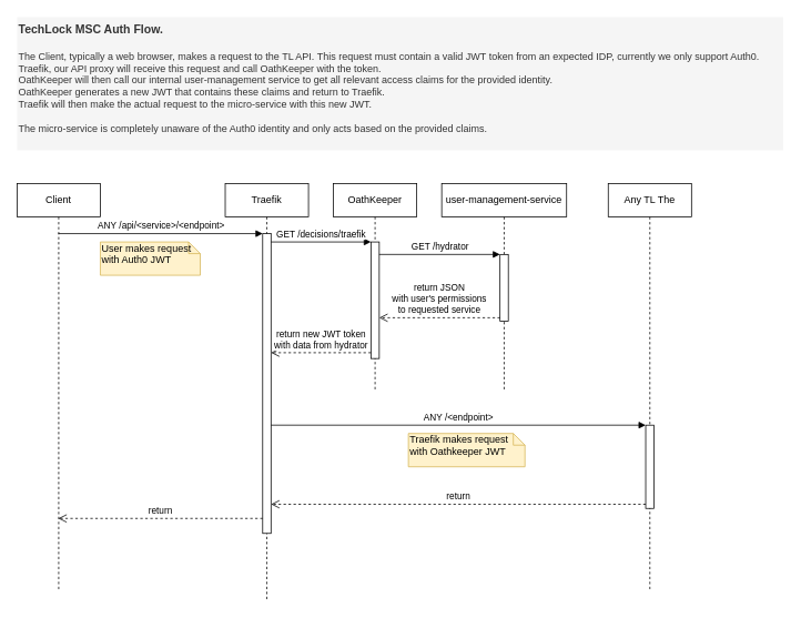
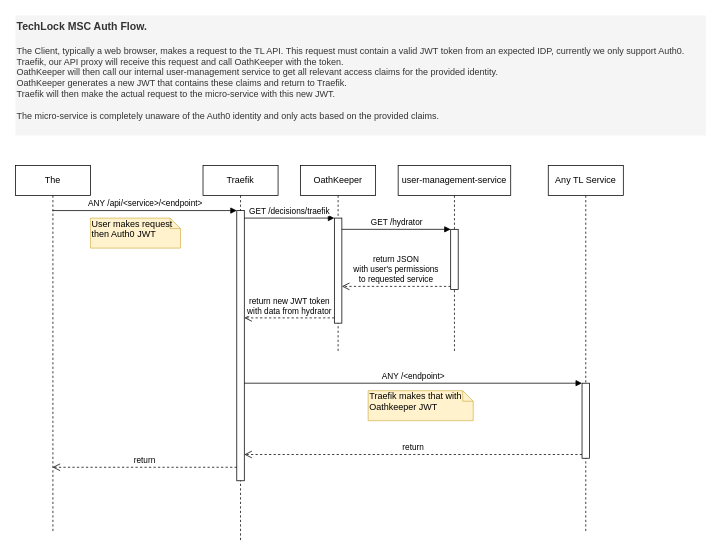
- <mxCell id="2" value="Client" style="shape=umlLifeline;perimeter=lifelinePerimeter;whiteSpace=wrap;html=1;container=1;collapsible=0;recursiveResize=0;outlineConnect=0;" vertex="1" parent="1"><mxGeometry x="20" y="220" width="100" height="490" as="geometry" /></mxCell>
+ <mxCell id="2" value="The" style="shape=umlLifeline;perimeter=lifelinePerimeter;whiteSpace=wrap;html=1;container=1;collapsible=0;recursiveResize=0;outlineConnect=0;" vertex="1" parent="1"><mxGeometry x="20" y="220" width="100" height="490" as="geometry" /></mxCell>
- <mxCell id="9" value="Any TL The" style="shape=umlLifeline;perimeter=lifelinePerimeter;whiteSpace=wrap;html=1;container=1;collapsible=0;recursiveResize=0;outlineConnect=0;" vertex="1" parent="1"><mxGeometry x="730" y="220" width="100" height="490" as="geometry" /></mxCell>
+ <mxCell id="9" value="Any TL Service" style="shape=umlLifeline;perimeter=lifelinePerimeter;whiteSpace=wrap;html=1;container=1;collapsible=0;recursiveResize=0;outlineConnect=0;" vertex="1" parent="1"><mxGeometry x="730" y="220" width="100" height="490" as="geometry" /></mxCell>
- <mxCell id="17" value="User makes request with Auth0 JWT" style="shape=note;whiteSpace=wrap;html=1;size=14;verticalAlign=top;align=left;spacingTop=-6;fillColor=#fff2cc;strokeColor=#d6b656;" vertex="1" parent="1"><mxGeometry x="120" y="290" width="120" height="40" as="geometry" /></mxCell>
+ <mxCell id="17" value="User makes request then Auth0 JWT" style="shape=note;whiteSpace=wrap;html=1;size=14;verticalAlign=top;align=left;spacingTop=-6;fillColor=#fff2cc;strokeColor=#d6b656;" vertex="1" parent="1"><mxGeometry x="120" y="290" width="120" height="40" as="geometry" /></mxCell>
- <mxCell id="18" value="Traefik makes request with Oathkeeper JWT" style="shape=note;whiteSpace=wrap;html=1;size=14;verticalAlign=top;align=left;spacingTop=-6;fillColor=#fff2cc;strokeColor=#d6b656;" vertex="1" parent="1"><mxGeometry x="490" y="520" width="140" height="40" as="geometry" /></mxCell>
+ <mxCell id="18" value="Traefik makes that with Oathkeeper JWT" style="shape=note;whiteSpace=wrap;html=1;size=14;verticalAlign=top;align=left;spacingTop=-6;fillColor=#fff2cc;strokeColor=#d6b656;" vertex="1" parent="1"><mxGeometry x="490" y="520" width="140" height="40" as="geometry" /></mxCell>
